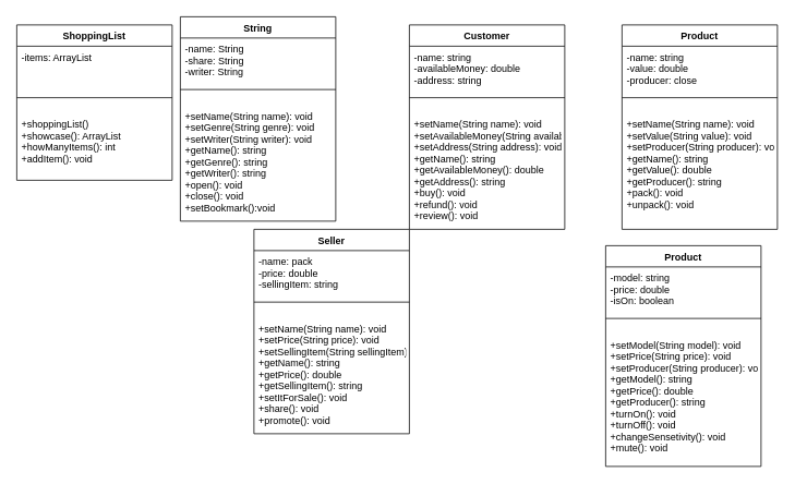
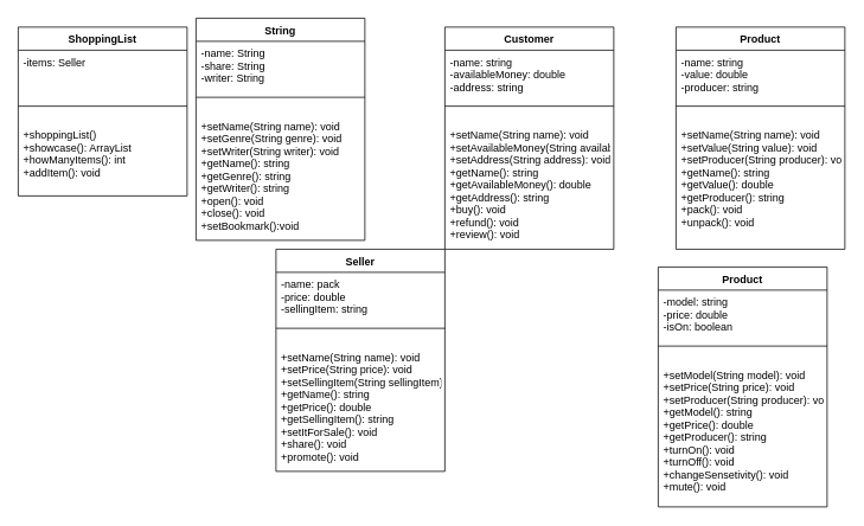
- <mxCell id="7" value="-items: ArrayList " style="text;strokeColor=none;fillColor=none;align=left;verticalAlign=top;spacingLeft=4;spacingRight=4;overflow=hidden;rotatable=0;points=[[0,0.5],[1,0.5]];portConstraint=eastwest;" vertex="1" parent="6"><mxGeometry y="26" width="190" height="44" as="geometry" /></mxCell>
+ <mxCell id="7" value="-items: Seller " style="text;strokeColor=none;fillColor=none;align=left;verticalAlign=top;spacingLeft=4;spacingRight=4;overflow=hidden;rotatable=0;points=[[0,0.5],[1,0.5]];portConstraint=eastwest;" vertex="1" parent="6"><mxGeometry y="26" width="190" height="44" as="geometry" /></mxCell>
- <mxCell id="11" value="-name: string&#10;-value: double&#10;-producer: close&#10;" style="text;strokeColor=none;fillColor=none;align=left;verticalAlign=top;spacingLeft=4;spacingRight=4;overflow=hidden;rotatable=0;points=[[0,0.5],[1,0.5]];portConstraint=eastwest;" vertex="1" parent="10"><mxGeometry y="26" width="190" height="44" as="geometry" /></mxCell>
+ <mxCell id="11" value="-name: string&#10;-value: double&#10;-producer: string&#10;" style="text;strokeColor=none;fillColor=none;align=left;verticalAlign=top;spacingLeft=4;spacingRight=4;overflow=hidden;rotatable=0;points=[[0,0.5],[1,0.5]];portConstraint=eastwest;" vertex="1" parent="10"><mxGeometry y="26" width="190" height="44" as="geometry" /></mxCell>
